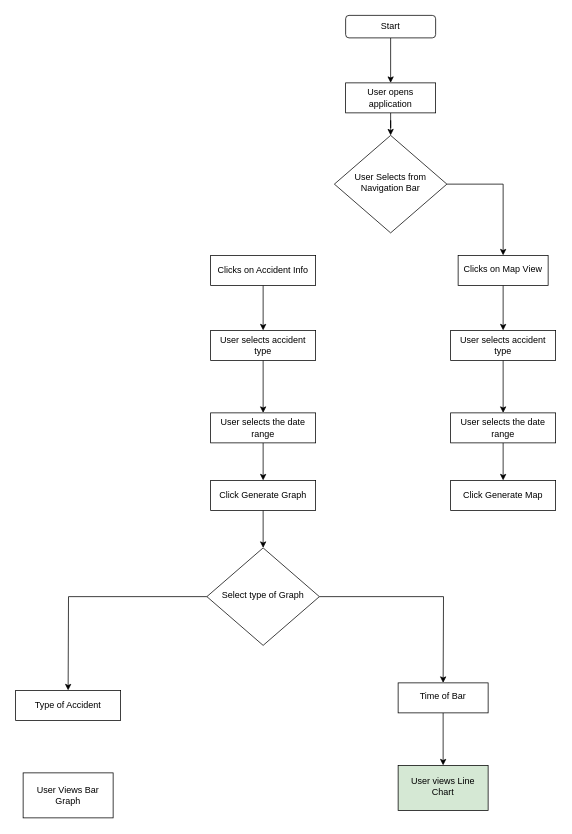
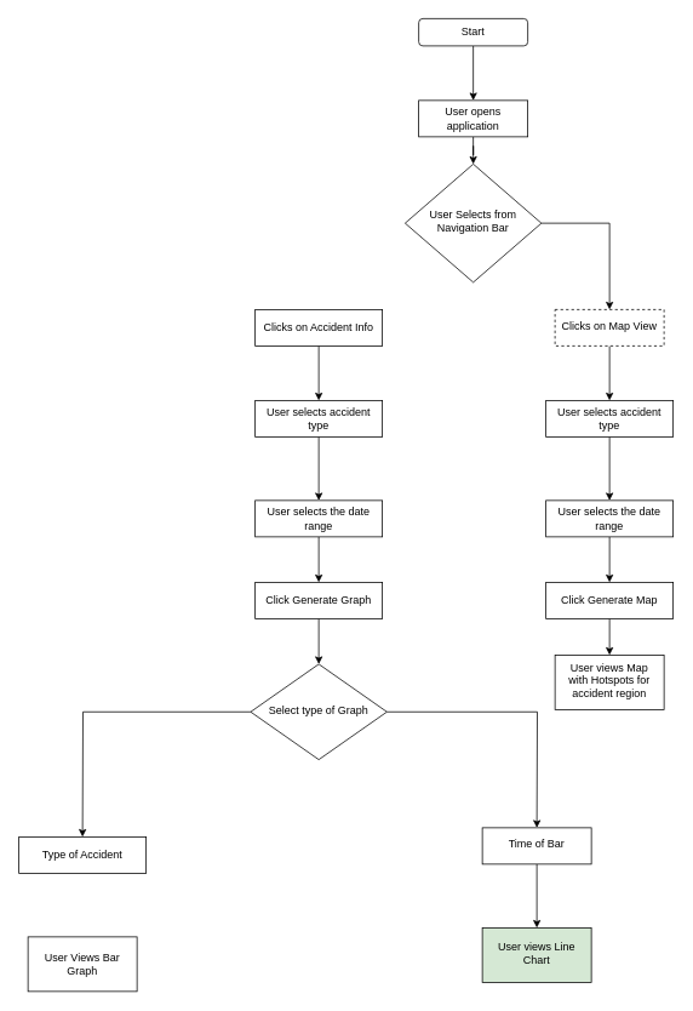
- <mxCell id="17" value="Clicks on Map View" style="whiteSpace=wrap;html=1;shadow=0;strokeWidth=1;spacing=6;spacingTop=-4;" vertex="1" parent="1"><mxGeometry x="610" y="340" width="120" height="40" as="geometry" /></mxCell>
+ <mxCell id="17" value="Clicks on Map View" style="whiteSpace=wrap;html=1;shadow=0;strokeWidth=1;spacing=6;spacingTop=-4;dashed=1;" vertex="1" parent="1"><mxGeometry x="610" y="340" width="120" height="40" as="geometry" /></mxCell>
+ <mxCell id="22" value="" style="edgeStyle=orthogonalEdgeStyle;rounded=0;orthogonalLoop=1;jettySize=auto;html=1;" edge="1" parent="1" source="23" target="32"><mxGeometry relative="1" as="geometry" /></mxCell>
+ <mxCell id="32" value="User views Map with Hotspots for accident region" style="whiteSpace=wrap;html=1;shadow=0;strokeWidth=1;spacing=6;spacingTop=-4;" vertex="1" parent="1"><mxGeometry x="610" y="720" width="120" height="60" as="geometry" /></mxCell>
- <mxCell id="26" value="Select type of Graph" style="rhombus;whiteSpace=wrap;html=1;shadow=0;fontFamily=Helvetica;fontSize=12;align=center;strokeWidth=1;spacing=6;spacingTop=-4;" vertex="1" parent="1"><mxGeometry x="275" y="730" width="150" height="130" as="geometry" /></mxCell>
+ <mxCell id="26" value="Select type of Graph" style="rhombus;whiteSpace=wrap;html=1;shadow=0;fontFamily=Helvetica;fontSize=12;align=center;strokeWidth=1;spacing=6;spacingTop=-4;" vertex="1" parent="1"><mxGeometry x="275" y="730" width="150" height="105" as="geometry" /></mxCell>
